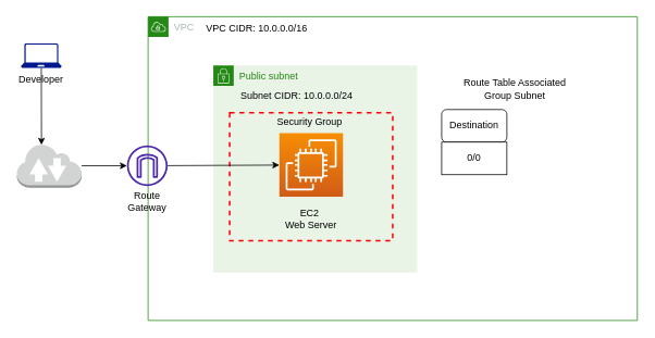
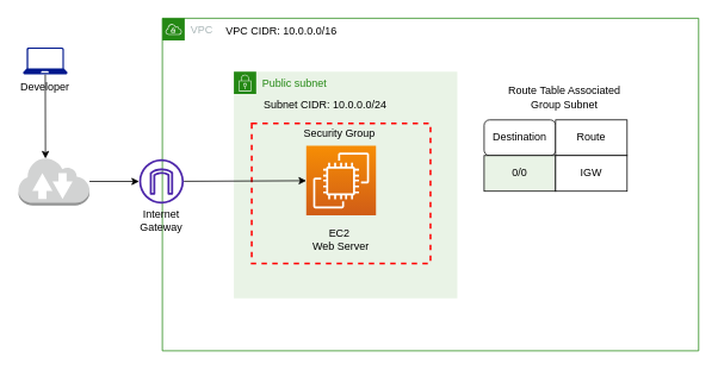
+ <mxCell id="14" value="Route" style="rounded=0;whiteSpace=wrap;html=1;" vertex="1" parent="12"><mxGeometry x="80" width="80" height="40" as="geometry" /></mxCell>
- <mxCell id="15" value="0/0" style="rounded=0;whiteSpace=wrap;html=1;" vertex="1" parent="12"><mxGeometry y="40" width="80" height="40" as="geometry" /></mxCell>
+ <mxCell id="15" value="0/0" style="rounded=0;whiteSpace=wrap;html=1;fillColor=#e9f3e6;" vertex="1" parent="12"><mxGeometry y="40" width="80" height="40" as="geometry" /></mxCell>
+ <mxCell id="16" value="IGW" style="rounded=0;whiteSpace=wrap;html=1;" vertex="1" parent="12"><mxGeometry x="80" y="40" width="80" height="40" as="geometry" /></mxCell>
- <mxCell id="10" value="Route Gateway" style="text;html=1;strokeColor=none;fillColor=none;align=center;verticalAlign=middle;whiteSpace=wrap;rounded=0;" vertex="1" parent="2"><mxGeometry x="-31" y="212" width="60" height="30" as="geometry" /></mxCell>
+ <mxCell id="10" value="Internet Gateway" style="text;html=1;strokeColor=none;fillColor=none;align=center;verticalAlign=middle;whiteSpace=wrap;rounded=0;" vertex="1" parent="2"><mxGeometry x="-31" y="212" width="60" height="30" as="geometry" /></mxCell>
